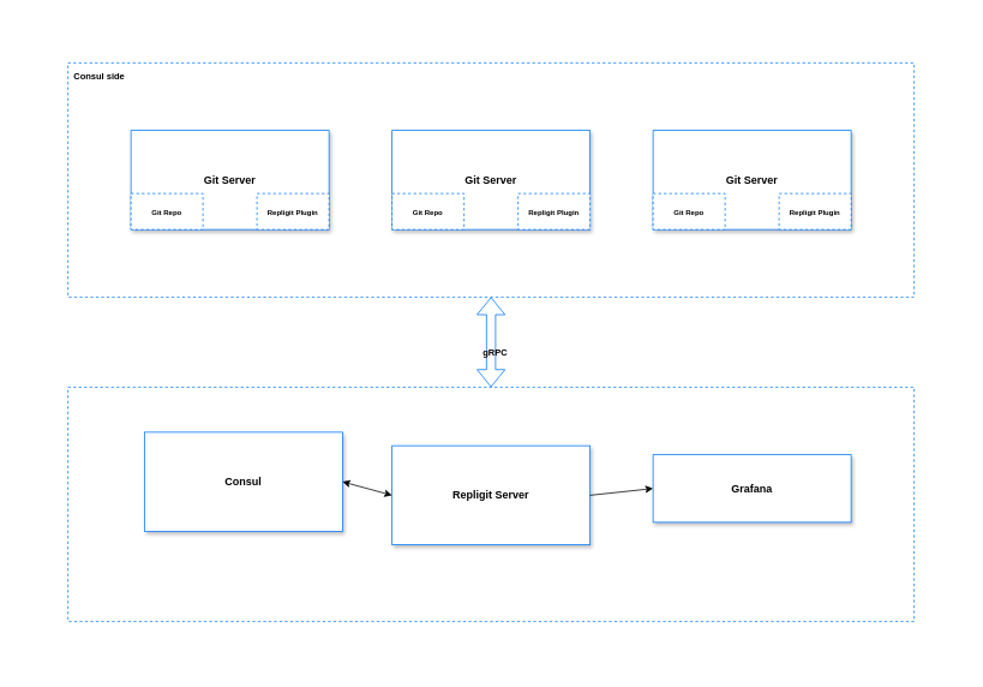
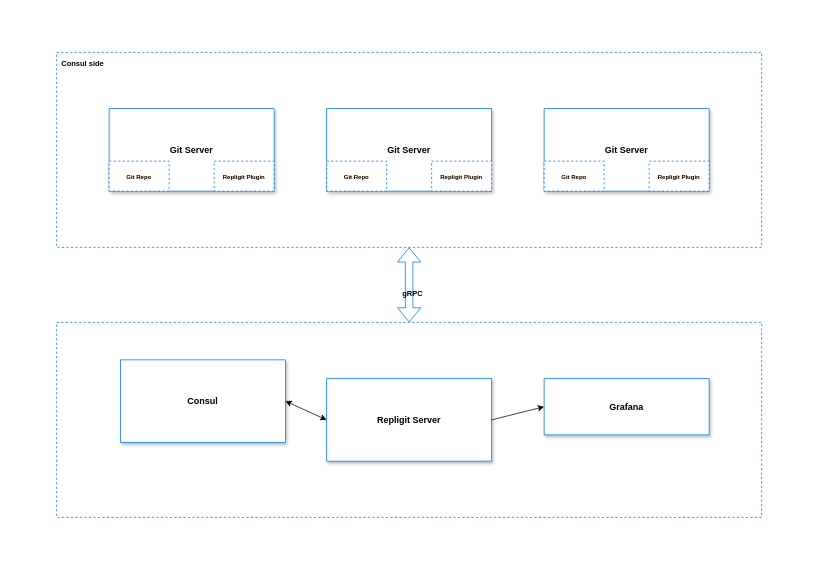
- <mxCell id="12" value="&lt;b&gt;Repligit Server&lt;/b&gt;" style="rounded=0;whiteSpace=wrap;html=1;shadow=1;strokeColor=#0077FF;" parent="1" vertex="1"><mxGeometry x="435" y="494" width="220" height="110" as="geometry" /></mxCell>
+ <mxCell id="12" value="&lt;b&gt;Repligit Server&lt;/b&gt;" style="rounded=0;whiteSpace=wrap;html=1;shadow=1;strokeColor=#0077FF;" parent="1" vertex="1"><mxGeometry x="435" y="504" width="220" height="110" as="geometry" /></mxCell>
